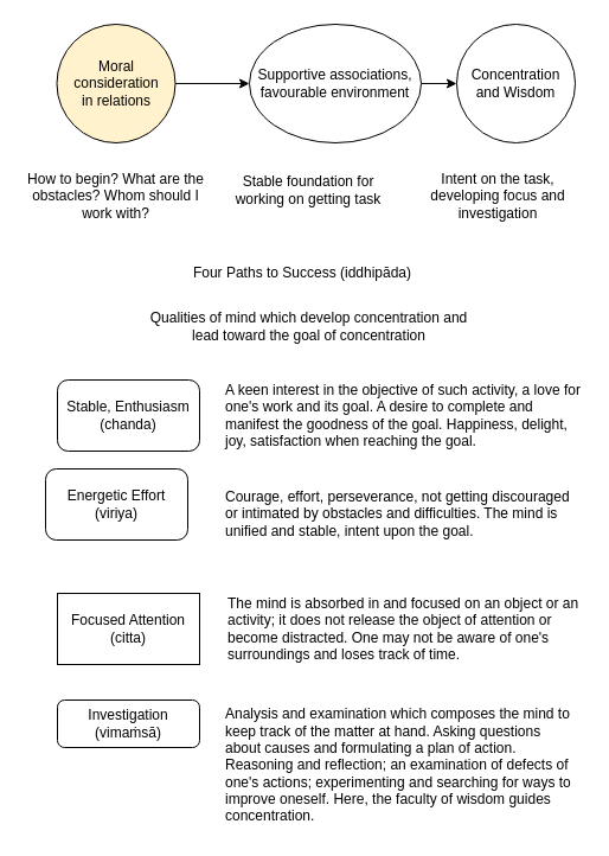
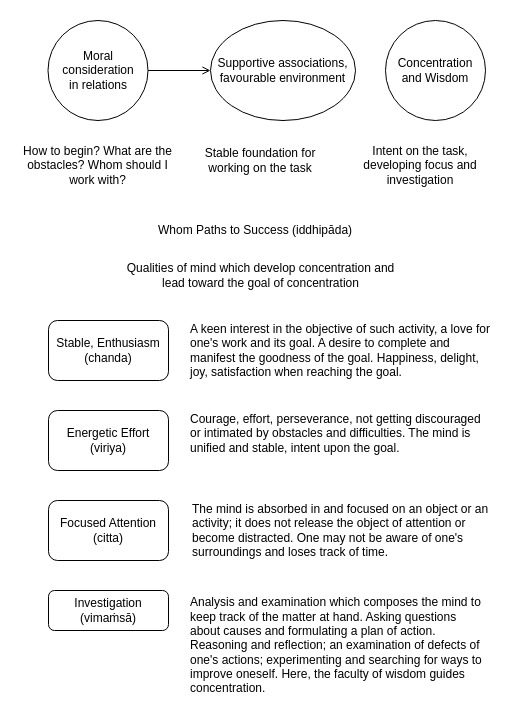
- <mxCell id="9" value="Moral consideration&lt;br&gt;in relations" style="ellipse;whiteSpace=wrap;html=1;aspect=fixed;fillColor=#fff2cc;" vertex="1" parent="1"><mxGeometry x="47.5" y="20" width="100" height="100" as="geometry" /></mxCell>
+ <mxCell id="9" value="Moral consideration&lt;br&gt;in relations" style="ellipse;whiteSpace=wrap;html=1;aspect=fixed;" vertex="1" parent="1"><mxGeometry x="47.5" y="20" width="100" height="100" as="geometry" /></mxCell>
- <mxCell id="8" style="edgeStyle=orthogonalEdgeStyle;rounded=0;orthogonalLoop=1;jettySize=auto;html=1;exitX=1;exitY=0.5;exitDx=0;exitDy=0;entryX=0;entryY=0.5;entryDx=0;entryDy=0;" edge="1" parent="1" source="9" target="12"><mxGeometry relative="1" as="geometry" /></mxCell>
+ <mxCell id="8" style="edgeStyle=orthogonalEdgeStyle;rounded=0;orthogonalLoop=1;jettySize=auto;html=1;exitX=1;exitY=0.5;exitDx=0;exitDy=0;entryX=0;entryY=0.5;entryDx=0;entryDy=0;endArrow=open;" edge="1" parent="1" source="9" target="12"><mxGeometry relative="1" as="geometry" /></mxCell>
- <mxCell id="11" style="edgeStyle=orthogonalEdgeStyle;rounded=0;orthogonalLoop=1;jettySize=auto;html=1;exitX=1;exitY=0.5;exitDx=0;exitDy=0;entryX=0;entryY=0.5;entryDx=0;entryDy=0;" edge="1" parent="1" source="12" target="7"><mxGeometry relative="1" as="geometry" /></mxCell>
- <mxCell id="13" value="Stable foundation for working on getting task" style="text;html=1;strokeColor=none;fillColor=none;align=center;verticalAlign=middle;whiteSpace=wrap;rounded=0;" vertex="1" parent="1"><mxGeometry x="190" y="135" width="140" height="50" as="geometry" /></mxCell>
+ <mxCell id="13" value="Stable foundation for working on the task" style="text;html=1;strokeColor=none;fillColor=none;align=center;verticalAlign=middle;whiteSpace=wrap;rounded=0;" vertex="1" parent="1"><mxGeometry x="190" y="135" width="140" height="50" as="geometry" /></mxCell>
- <mxCell id="18" value="Four Paths to Success (iddhipāda)" style="text;html=1;strokeColor=none;fillColor=none;align=center;verticalAlign=middle;whiteSpace=wrap;rounded=0;" vertex="1" parent="1"><mxGeometry x="145" y="210" width="220" height="40" as="geometry" /></mxCell>
+ <mxCell id="18" value="Whom Paths to Success (iddhipāda)" style="text;html=1;strokeColor=none;fillColor=none;align=center;verticalAlign=middle;whiteSpace=wrap;rounded=0;" vertex="1" parent="1"><mxGeometry x="145" y="210" width="220" height="40" as="geometry" /></mxCell>
- <mxCell id="4" value="Energetic Effort&lt;br&gt;(viriya)" style="rounded=1;whiteSpace=wrap;html=1;" vertex="1" parent="1"><mxGeometry x="38" y="395" width="120" height="60" as="geometry" /></mxCell>
+ <mxCell id="4" value="Energetic Effort&lt;br&gt;(viriya)" style="rounded=1;whiteSpace=wrap;html=1;" vertex="1" parent="1"><mxGeometry x="48" y="410" width="120" height="60" as="geometry" /></mxCell>
- <mxCell id="5" value="Focused Attention&lt;br&gt;(citta)" style="whiteSpace=wrap;html=1;rounded=0;" vertex="1" parent="1"><mxGeometry x="48" y="500" width="120" height="60" as="geometry" /></mxCell>
+ <mxCell id="5" value="Focused Attention&lt;br&gt;(citta)" style="rounded=1;whiteSpace=wrap;html=1;" vertex="1" parent="1"><mxGeometry x="48" y="500" width="120" height="60" as="geometry" /></mxCell>
